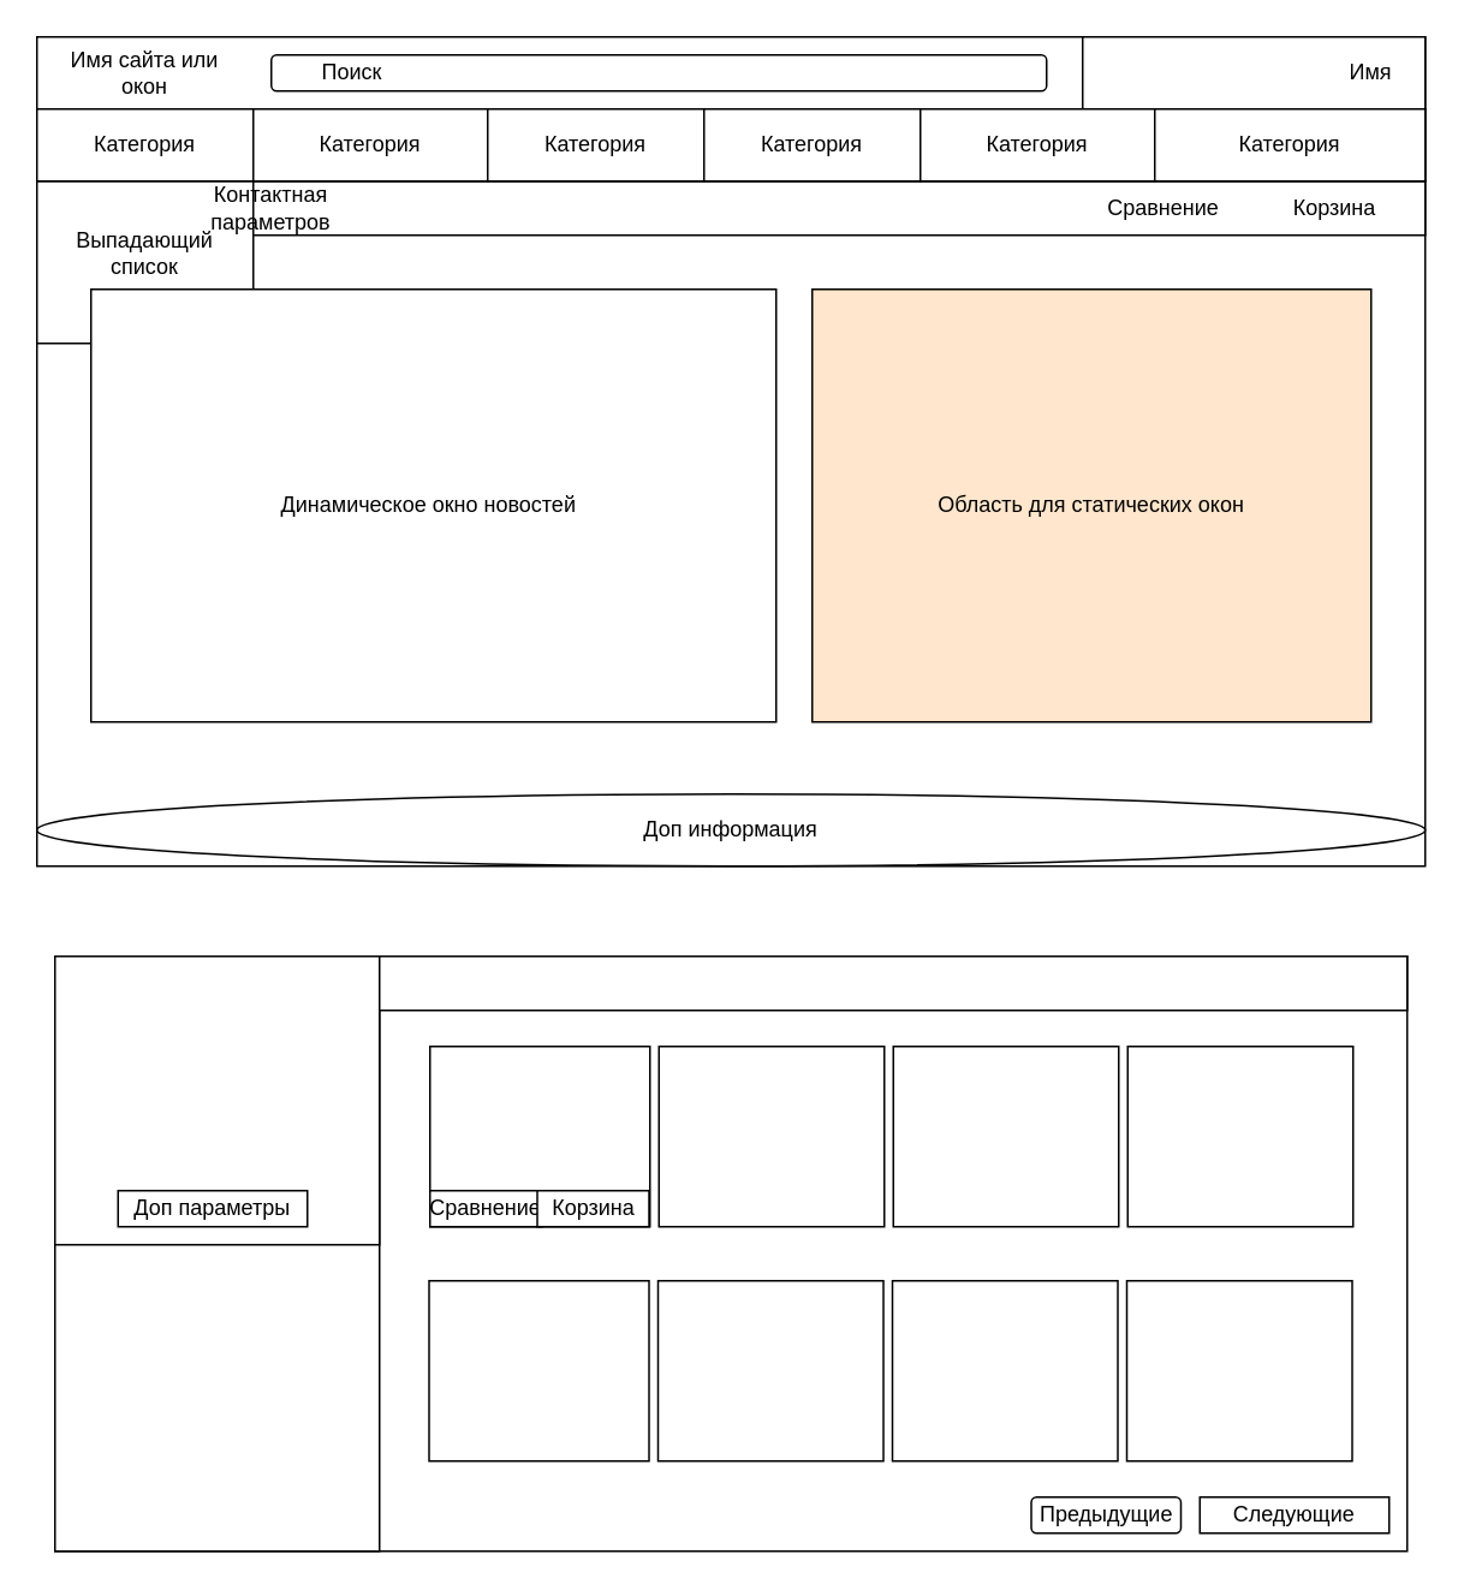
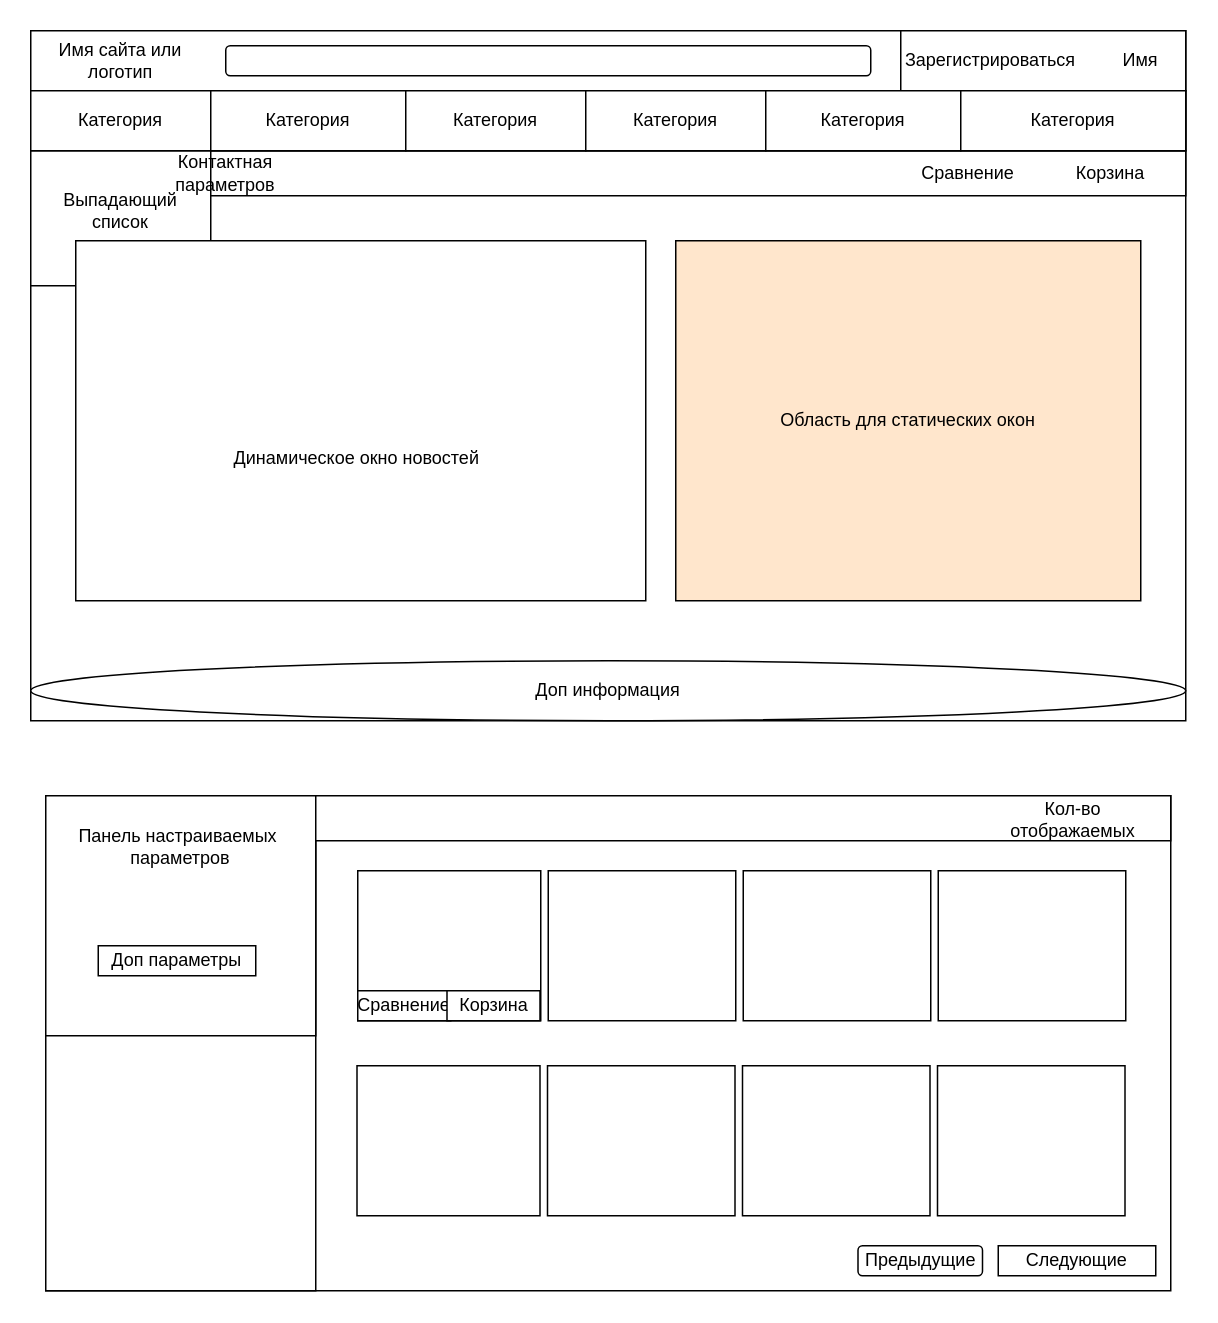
- <mxCell id="7" value="Имя сайта или окон" style="text;html=1;strokeColor=none;fillColor=none;align=center;verticalAlign=middle;whiteSpace=wrap;rounded=0;" vertex="1" parent="1"><mxGeometry x="30" y="25" width="100" height="30" as="geometry" /></mxCell>
+ <mxCell id="7" value="Имя сайта или логотип" style="text;html=1;strokeColor=none;fillColor=none;align=center;verticalAlign=middle;whiteSpace=wrap;rounded=0;" vertex="1" parent="1"><mxGeometry x="30" y="25" width="100" height="30" as="geometry" /></mxCell>
- <mxCell id="8" value="Поиск" style="text;html=1;strokeColor=none;fillColor=none;align=center;verticalAlign=middle;whiteSpace=wrap;rounded=0;" vertex="1" parent="1"><mxGeometry x="160" y="30" width="70" height="20" as="geometry" /></mxCell>
+ <mxCell id="10" value="Зарегистрироваться" style="text;html=1;strokeColor=none;fillColor=none;align=center;verticalAlign=middle;whiteSpace=wrap;rounded=0;" vertex="1" parent="1"><mxGeometry x="610" y="30" width="100" height="20" as="geometry" /></mxCell>
- <mxCell id="27" value="Динамическое окно новостей" style="text;html=1;strokeColor=none;fillColor=none;align=center;verticalAlign=middle;whiteSpace=wrap;rounded=0;" vertex="1" parent="1"><mxGeometry x="140" y="255" width="195" height="50" as="geometry" /></mxCell>
+ <mxCell id="27" value="Динамическое окно новостей" style="text;html=1;strokeColor=none;fillColor=none;align=center;verticalAlign=middle;whiteSpace=wrap;rounded=0;" vertex="1" parent="1"><mxGeometry x="140" y="280" width="195" height="50" as="geometry" /></mxCell>
+ <mxCell id="38" value="Кол-во отображаемых" style="text;html=1;strokeColor=none;fillColor=none;align=center;verticalAlign=middle;whiteSpace=wrap;rounded=0;" vertex="1" parent="1"><mxGeometry x="665" y="533.5" width="100" height="25" as="geometry" /></mxCell>
+ <mxCell id="35" value="Панель настраиваемых&amp;nbsp;&lt;br&gt;параметров" style="text;html=1;strokeColor=none;fillColor=none;align=center;verticalAlign=middle;whiteSpace=wrap;rounded=0;" vertex="1" parent="1"><mxGeometry x="50" y="546" width="140" height="36" as="geometry" /></mxCell>
- <mxCell id="36" value="Доп параметры" style="rounded=0;whiteSpace=wrap;html=1;" vertex="1" parent="1"><mxGeometry x="65" y="660" width="105" height="20" as="geometry" /></mxCell>
+ <mxCell id="36" value="Доп параметры" style="rounded=0;whiteSpace=wrap;html=1;" vertex="1" parent="1"><mxGeometry x="65" y="630" width="105" height="20" as="geometry" /></mxCell>
